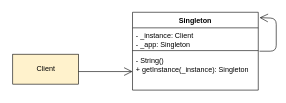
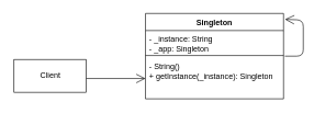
- <mxCell id="4" value="- _instance: Client&#10;- _app: Singleton" style="text;strokeColor=none;fillColor=none;align=left;verticalAlign=top;spacingLeft=4;spacingRight=4;overflow=hidden;rotatable=0;points=[[0,0.5],[1,0.5]];portConstraint=eastwest;" parent="3" vertex="1"><mxGeometry y="26" width="210" height="34" as="geometry" /></mxCell>
+ <mxCell id="4" value="- _instance: String&#10;- _app: Singleton" style="text;strokeColor=none;fillColor=none;align=left;verticalAlign=top;spacingLeft=4;spacingRight=4;overflow=hidden;rotatable=0;points=[[0,0.5],[1,0.5]];portConstraint=eastwest;" parent="3" vertex="1"><mxGeometry y="26" width="210" height="34" as="geometry" /></mxCell>
- <mxCell id="2" value="Client" style="html=1;fillColor=#fff2cc;" parent="1" vertex="1"><mxGeometry x="20" y="90" width="110" height="50" as="geometry" /></mxCell>
+ <mxCell id="2" value="Client" style="html=1;" parent="1" vertex="1"><mxGeometry x="20" y="90" width="110" height="50" as="geometry" /></mxCell>
